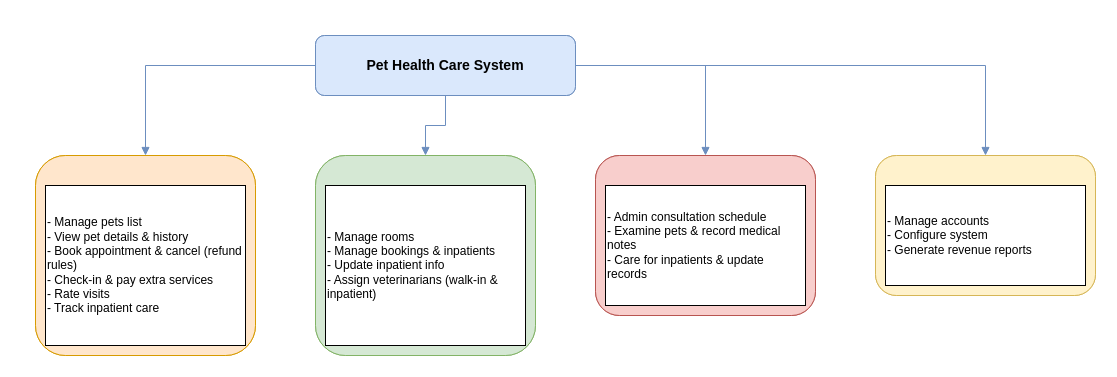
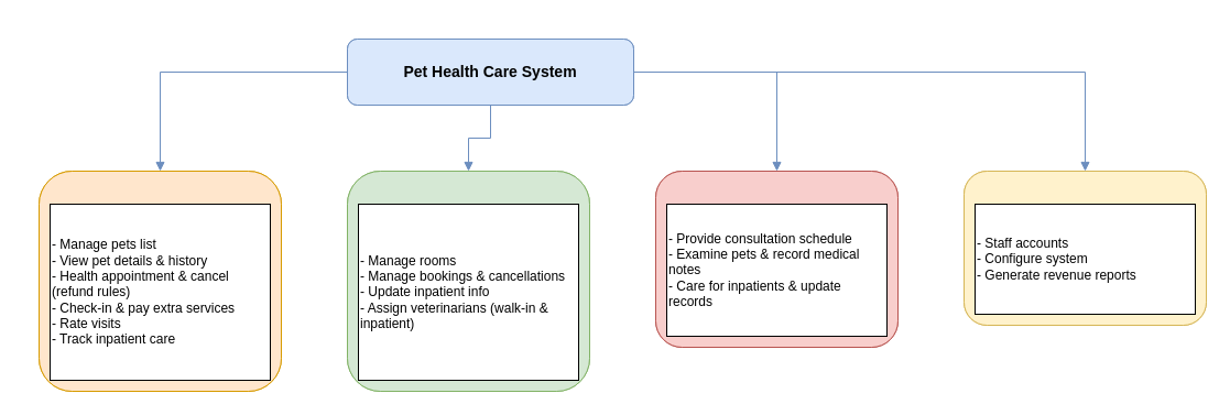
- <mxCell id="23" value="- Manage accounts&lt;br&gt;- Configure system&lt;br&gt;- Generate revenue reports" style="shape=rectangle;rounded=0;whiteSpace=wrap;html=1;fontSize=12;align=left;" vertex="1" parent="22"><mxGeometry x="10" y="30" width="200" height="100" as="geometry" /></mxCell>
+ <mxCell id="23" value="- Staff accounts&lt;br&gt;- Configure system&lt;br&gt;- Generate revenue reports" style="shape=rectangle;rounded=0;whiteSpace=wrap;html=1;fontSize=12;align=left;" vertex="1" parent="22"><mxGeometry x="10" y="30" width="200" height="100" as="geometry" /></mxCell>
- <mxCell id="21" value="- Admin consultation schedule&lt;br&gt;- Examine pets &amp;amp; record medical notes&lt;br&gt;- Care for inpatients &amp;amp; update records" style="shape=rectangle;rounded=0;whiteSpace=wrap;html=1;fontSize=12;align=left;" vertex="1" parent="20"><mxGeometry x="10" y="30" width="200" height="120" as="geometry" /></mxCell>
+ <mxCell id="21" value="- Provide consultation schedule&lt;br&gt;- Examine pets &amp;amp; record medical notes&lt;br&gt;- Care for inpatients &amp;amp; update records" style="shape=rectangle;rounded=0;whiteSpace=wrap;html=1;fontSize=12;align=left;" vertex="1" parent="20"><mxGeometry x="10" y="30" width="200" height="120" as="geometry" /></mxCell>
- <mxCell id="17" value="- Manage pets list&lt;br&gt;- View pet details &amp;amp; history&lt;br&gt;- Book appointment &amp;amp; cancel (refund rules)&lt;br&gt;- Check-in &amp;amp; pay extra services&lt;br&gt;- Rate visits&lt;br&gt;- Track inpatient care" style="shape=rectangle;rounded=0;whiteSpace=wrap;html=1;fontSize=12;align=left;" vertex="1" parent="16"><mxGeometry x="10" y="30" width="200" height="160" as="geometry" /></mxCell>
+ <mxCell id="17" value="- Manage pets list&lt;br&gt;- View pet details &amp;amp; history&lt;br&gt;- Health appointment &amp;amp; cancel (refund rules)&lt;br&gt;- Check-in &amp;amp; pay extra services&lt;br&gt;- Rate visits&lt;br&gt;- Track inpatient care" style="shape=rectangle;rounded=0;whiteSpace=wrap;html=1;fontSize=12;align=left;" vertex="1" parent="16"><mxGeometry x="10" y="30" width="200" height="160" as="geometry" /></mxCell>
- <mxCell id="19" value="- Manage rooms&lt;br&gt;- Manage bookings &amp;amp; inpatients&lt;br&gt;- Update inpatient info&lt;br&gt;- Assign veterinarians (walk-in &amp;amp; inpatient)" style="shape=rectangle;rounded=0;whiteSpace=wrap;html=1;fontSize=12;align=left;" vertex="1" parent="18"><mxGeometry x="10" y="30" width="200" height="160" as="geometry" /></mxCell>
+ <mxCell id="19" value="- Manage rooms&lt;br&gt;- Manage bookings &amp;amp; cancellations&lt;br&gt;- Update inpatient info&lt;br&gt;- Assign veterinarians (walk-in &amp;amp; inpatient)" style="shape=rectangle;rounded=0;whiteSpace=wrap;html=1;fontSize=12;align=left;" vertex="1" parent="18"><mxGeometry x="10" y="30" width="200" height="160" as="geometry" /></mxCell>
